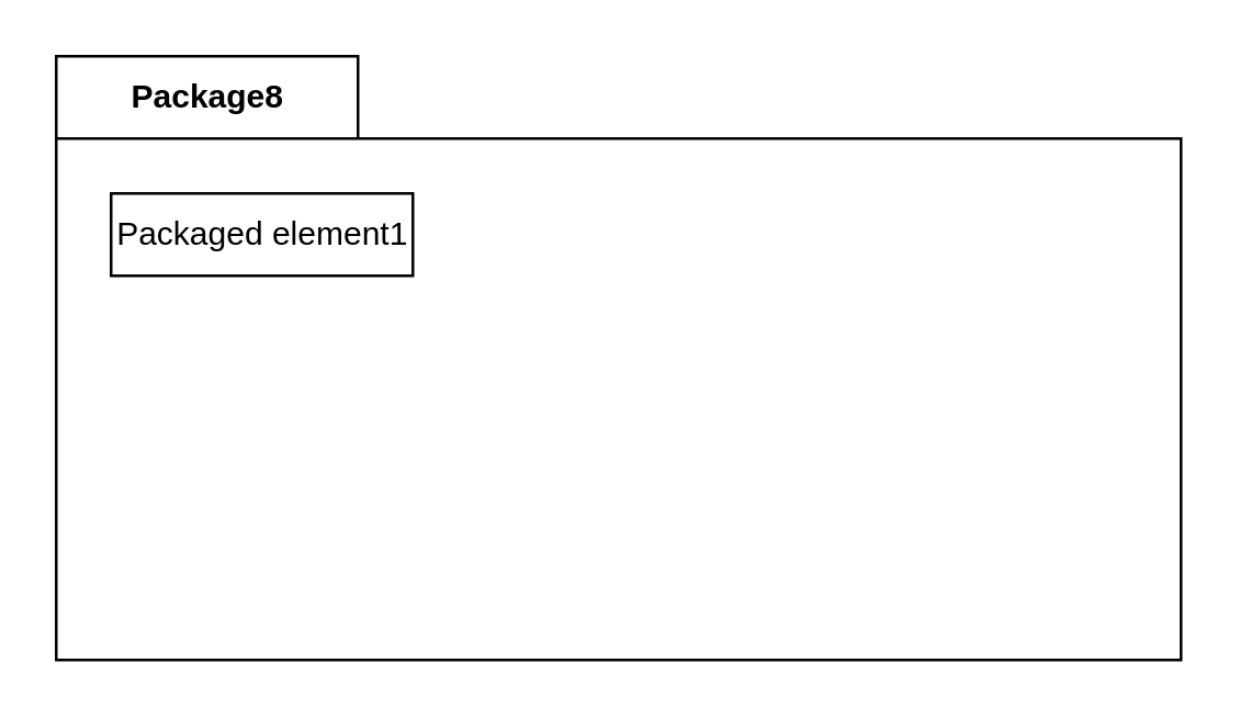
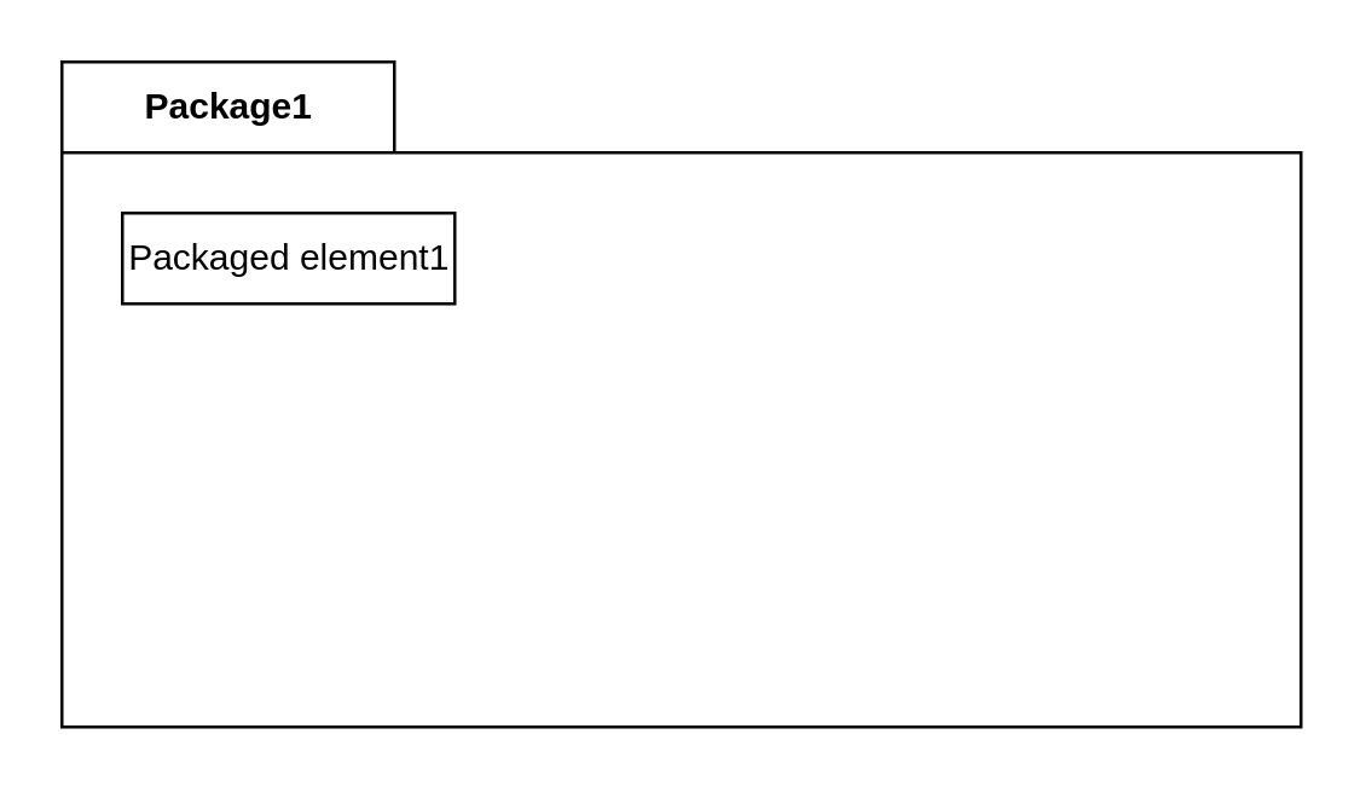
- <mxCell id="2" value="Package8" style="shape=folder;fontStyle=1;tabWidth=110;tabHeight=30;tabPosition=left;html=1;boundedLbl=1;labelInHeader=1;" vertex="1" parent="1"><mxGeometry x="20" y="20" width="410" height="220" as="geometry" /></mxCell>
+ <mxCell id="2" value="Package1" style="shape=folder;fontStyle=1;tabWidth=110;tabHeight=30;tabPosition=left;html=1;boundedLbl=1;labelInHeader=1;" vertex="1" parent="1"><mxGeometry x="20" y="20" width="410" height="220" as="geometry" /></mxCell>
